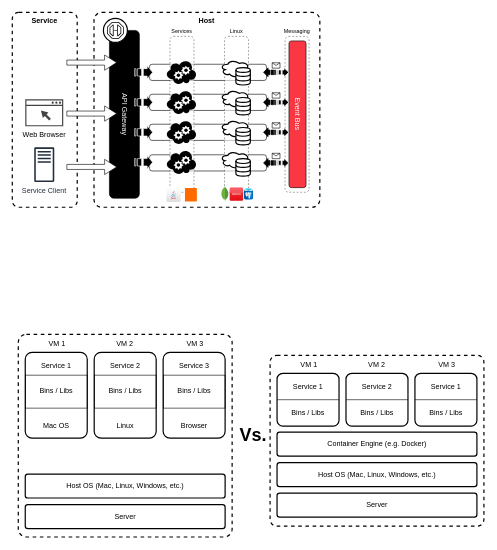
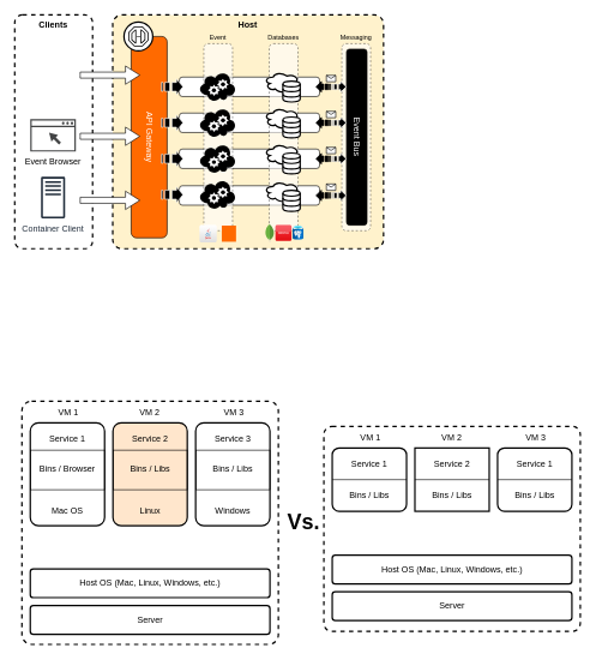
- <mxCell id="10" value="Service" style="rounded=1;whiteSpace=wrap;html=1;dashed=1;align=center;verticalAlign=top;arcSize=10;strokeWidth=2;fontStyle=1" vertex="1" parent="1"><mxGeometry x="20" y="20" width="108.31" height="325" as="geometry" /></mxCell>
+ <mxCell id="10" value="Clients" style="rounded=1;whiteSpace=wrap;html=1;dashed=1;align=center;verticalAlign=top;arcSize=10;strokeWidth=2;fontStyle=1" vertex="1" parent="1"><mxGeometry x="20" y="20" width="108.31" height="325" as="geometry" /></mxCell>
- <mxCell id="2" value="Host" style="rounded=1;whiteSpace=wrap;html=1;dashed=1;align=center;verticalAlign=top;arcSize=4;strokeWidth=2;fontStyle=1;fillColor=#FFFFFF;" vertex="1" parent="1"><mxGeometry x="156.31" y="20" width="376.69" height="325" as="geometry" /></mxCell>
+ <mxCell id="2" value="Host" style="rounded=1;whiteSpace=wrap;html=1;dashed=1;align=center;verticalAlign=top;arcSize=4;strokeWidth=2;fontStyle=1;fillColor=#fff2cc;" vertex="1" parent="1"><mxGeometry x="156.31" y="20" width="376.69" height="325" as="geometry" /></mxCell>
- <mxCell id="9" value="Services" style="rounded=1;whiteSpace=wrap;html=1;fillColor=default;dashed=1;opacity=60;verticalAlign=top;spacingTop=-20;fontSize=9;" vertex="1" parent="1"><mxGeometry x="283" y="60" width="40" height="260" as="geometry" /></mxCell>
+ <mxCell id="9" value="Event" style="rounded=1;whiteSpace=wrap;html=1;fillColor=default;dashed=1;opacity=60;verticalAlign=top;spacingTop=-20;fontSize=9;" vertex="1" parent="1"><mxGeometry x="283" y="60" width="40" height="260" as="geometry" /></mxCell>
- <mxCell id="8" value="Linux" style="rounded=1;whiteSpace=wrap;html=1;fillColor=default;dashed=1;opacity=60;verticalAlign=top;spacingTop=-20;fontSize=9;" vertex="1" parent="1"><mxGeometry x="374" y="60" width="40" height="260" as="geometry" /></mxCell>
+ <mxCell id="8" value="Databases" style="rounded=1;whiteSpace=wrap;html=1;fillColor=default;dashed=1;opacity=60;verticalAlign=top;spacingTop=-20;fontSize=9;" vertex="1" parent="1"><mxGeometry x="374" y="60" width="40" height="260" as="geometry" /></mxCell>
- <mxCell id="13" value="API Gateway" style="rounded=1;whiteSpace=wrap;html=1;rotation=90;fillColor=#000000;fontColor=#FFFFFF;" vertex="1" parent="1"><mxGeometry x="67" y="165" width="280" height="50" as="geometry" /></mxCell>
+ <mxCell id="13" value="API Gateway" style="rounded=1;whiteSpace=wrap;html=1;rotation=90;fillColor=#ff6a00;fontColor=#FFFFFF;" vertex="1" parent="1"><mxGeometry x="67" y="165" width="280" height="50" as="geometry" /></mxCell>
- <mxCell id="16" value="Event Bus" style="rounded=1;whiteSpace=wrap;html=1;rotation=90;fillColor=#fa3743;fontColor=#FFFFFF;" vertex="1" parent="1"><mxGeometry x="373.38" y="175.63" width="244.75" height="28.5" as="geometry" /></mxCell>
+ <mxCell id="16" value="Event Bus" style="rounded=1;whiteSpace=wrap;html=1;rotation=90;fillColor=#000000;fontColor=#FFFFFF;" vertex="1" parent="1"><mxGeometry x="373.38" y="175.63" width="244.75" height="28.5" as="geometry" /></mxCell>
- <mxCell id="11" value="Web Browser" style="sketch=0;pointerEvents=1;shadow=0;dashed=0;html=1;strokeColor=none;fillColor=#434445;aspect=fixed;labelPosition=center;verticalLabelPosition=bottom;verticalAlign=top;align=center;outlineConnect=0;shape=mxgraph.vvd.web_browser;" vertex="1" parent="1"><mxGeometry x="41.62" y="165" width="63.38" height="45" as="geometry" /></mxCell>
+ <mxCell id="11" value="Event Browser" style="sketch=0;pointerEvents=1;shadow=0;dashed=0;html=1;strokeColor=none;fillColor=#434445;aspect=fixed;labelPosition=center;verticalLabelPosition=bottom;verticalAlign=top;align=center;outlineConnect=0;shape=mxgraph.vvd.web_browser;" vertex="1" parent="1"><mxGeometry x="41.62" y="165" width="63.38" height="45" as="geometry" /></mxCell>
- <mxCell id="12" value="Service Client" style="sketch=0;outlineConnect=0;fontColor=#232F3E;gradientColor=none;fillColor=#232F3D;strokeColor=none;dashed=0;verticalLabelPosition=bottom;verticalAlign=top;align=center;html=1;fontSize=12;fontStyle=0;aspect=fixed;pointerEvents=1;shape=mxgraph.aws4.traditional_server;" vertex="1" parent="1"><mxGeometry x="56.58" y="245" width="33.46" height="58" as="geometry" /></mxCell>
+ <mxCell id="12" value="Container Client" style="sketch=0;outlineConnect=0;fontColor=#232F3E;gradientColor=none;fillColor=#232F3D;strokeColor=none;dashed=0;verticalLabelPosition=bottom;verticalAlign=top;align=center;html=1;fontSize=12;fontStyle=0;aspect=fixed;pointerEvents=1;shape=mxgraph.aws4.traditional_server;" vertex="1" parent="1"><mxGeometry x="56.58" y="245" width="33.46" height="58" as="geometry" /></mxCell>
- <mxCell id="56" value="Service 2&lt;div&gt;&lt;br&gt;&lt;/div&gt;&lt;div&gt;&lt;br&gt;&lt;/div&gt;&lt;div&gt;Bins / Libs&lt;/div&gt;&lt;div&gt;&lt;br&gt;&lt;/div&gt;&lt;div&gt;&lt;br&gt;&lt;/div&gt;&lt;div&gt;&lt;br&gt;&lt;/div&gt;&lt;div&gt;Linux&lt;/div&gt;" style="rounded=1;whiteSpace=wrap;html=1;arcSize=11;strokeWidth=2;" vertex="1" parent="1"><mxGeometry x="156.62" y="587" width="103.38" height="143" as="geometry" /></mxCell>
+ <mxCell id="56" value="Service 2&lt;div&gt;&lt;br&gt;&lt;/div&gt;&lt;div&gt;&lt;br&gt;&lt;/div&gt;&lt;div&gt;Bins / Libs&lt;/div&gt;&lt;div&gt;&lt;br&gt;&lt;/div&gt;&lt;div&gt;&lt;br&gt;&lt;/div&gt;&lt;div&gt;&lt;br&gt;&lt;/div&gt;&lt;div&gt;Linux&lt;/div&gt;" style="rounded=1;whiteSpace=wrap;html=1;arcSize=11;strokeWidth=2;fillColor=#ffe6cc;" vertex="1" parent="1"><mxGeometry x="156.62" y="587" width="103.38" height="143" as="geometry" /></mxCell>
- <mxCell id="54" value="Service 1&lt;div&gt;&lt;br&gt;&lt;/div&gt;&lt;div&gt;&lt;br&gt;&lt;/div&gt;&lt;div&gt;Bins / Libs&lt;/div&gt;&lt;div&gt;&lt;br&gt;&lt;/div&gt;&lt;div&gt;&lt;br&gt;&lt;/div&gt;&lt;div&gt;&lt;br&gt;&lt;/div&gt;&lt;div&gt;Mac OS&lt;/div&gt;" style="rounded=1;whiteSpace=wrap;html=1;arcSize=11;strokeWidth=2;" vertex="1" parent="1"><mxGeometry x="41.62" y="587" width="103.38" height="143" as="geometry" /></mxCell>
+ <mxCell id="54" value="Service 1&lt;div&gt;&lt;br&gt;&lt;/div&gt;&lt;div&gt;&lt;br&gt;&lt;/div&gt;&lt;div&gt;Bins / Browser&lt;/div&gt;&lt;div&gt;&lt;br&gt;&lt;/div&gt;&lt;div&gt;&lt;br&gt;&lt;/div&gt;&lt;div&gt;&lt;br&gt;&lt;/div&gt;&lt;div&gt;Mac OS&lt;/div&gt;" style="rounded=1;whiteSpace=wrap;html=1;arcSize=11;strokeWidth=2;" vertex="1" parent="1"><mxGeometry x="41.62" y="587" width="103.38" height="143" as="geometry" /></mxCell>
- <mxCell id="58" value="Service 3&lt;div&gt;&lt;br&gt;&lt;/div&gt;&lt;div&gt;&lt;br&gt;&lt;/div&gt;&lt;div&gt;Bins / Libs&lt;/div&gt;&lt;div&gt;&lt;br&gt;&lt;/div&gt;&lt;div&gt;&lt;br&gt;&lt;/div&gt;&lt;div&gt;&lt;br&gt;&lt;/div&gt;&lt;div&gt;Browser&lt;/div&gt;" style="rounded=1;whiteSpace=wrap;html=1;arcSize=11;strokeWidth=2;" vertex="1" parent="1"><mxGeometry x="271.62" y="587" width="103.38" height="143" as="geometry" /></mxCell>
+ <mxCell id="58" value="Service 3&lt;div&gt;&lt;br&gt;&lt;/div&gt;&lt;div&gt;&lt;br&gt;&lt;/div&gt;&lt;div&gt;Bins / Libs&lt;/div&gt;&lt;div&gt;&lt;br&gt;&lt;/div&gt;&lt;div&gt;&lt;br&gt;&lt;/div&gt;&lt;div&gt;&lt;br&gt;&lt;/div&gt;&lt;div&gt;Windows&lt;/div&gt;" style="rounded=1;whiteSpace=wrap;html=1;arcSize=11;strokeWidth=2;" vertex="1" parent="1"><mxGeometry x="271.62" y="587" width="103.38" height="143" as="geometry" /></mxCell>
- <mxCell id="72" value="Service 2&lt;div&gt;&lt;br&gt;&lt;/div&gt;&lt;div&gt;&lt;br&gt;&lt;/div&gt;&lt;div&gt;Bins / Libs&lt;br&gt;&lt;/div&gt;" style="rounded=1;whiteSpace=wrap;html=1;arcSize=11;strokeWidth=2;" vertex="1" parent="1"><mxGeometry x="576.62" y="622" width="103.38" height="88" as="geometry" /></mxCell>
+ <mxCell id="72" value="Service 2&lt;div&gt;&lt;br&gt;&lt;/div&gt;&lt;div&gt;&lt;br&gt;&lt;/div&gt;&lt;div&gt;Bins / Libs&lt;br&gt;&lt;/div&gt;" style="whiteSpace=wrap;html=1;arcSize=11;strokeWidth=2;rounded=0;" vertex="1" parent="1"><mxGeometry x="576.62" y="622" width="103.38" height="88" as="geometry" /></mxCell>
- <mxCell id="69" value="Container Engine (e.g. Docker)" style="rounded=1;whiteSpace=wrap;html=1;arcSize=11;strokeWidth=2;" vertex="1" parent="1"><mxGeometry x="461.62" y="720" width="333.38" height="40" as="geometry" /></mxCell>
